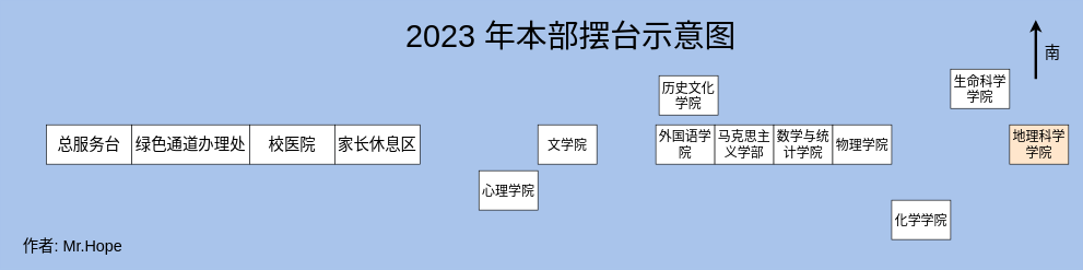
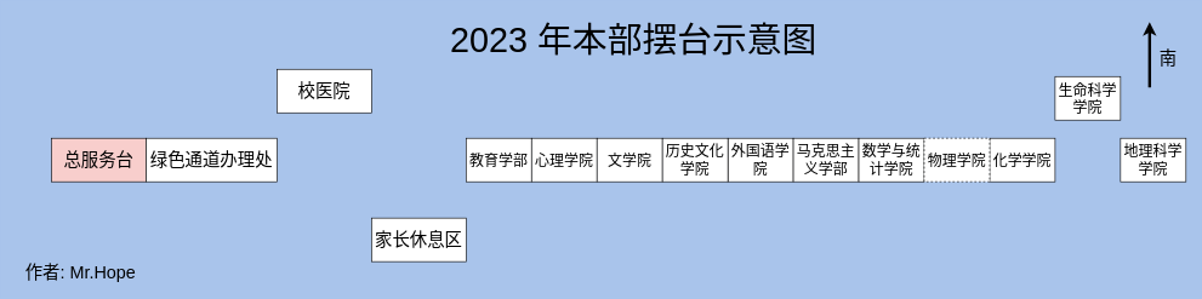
- <mxCell id="18" value="历史文化学院" style="rounded=0;whiteSpace=wrap;html=1;fontSize=20;" vertex="1" parent="1"><mxGeometry x="1005" y="115" width="90" height="60" as="geometry" /></mxCell>
+ <mxCell id="18" value="历史文化学院" style="rounded=0;whiteSpace=wrap;html=1;fontSize=20;" vertex="1" parent="1"><mxGeometry x="910" y="190" width="90" height="60" as="geometry" /></mxCell>
- <mxCell id="10" value="&lt;font style=&quot;font-size: 24px;&quot;&gt;总服务台&lt;/font&gt;" style="rounded=0;whiteSpace=wrap;html=1;fontSize=20;" parent="1" vertex="1"><mxGeometry x="70" y="190" width="130" height="60" as="geometry" /></mxCell>
+ <mxCell id="10" value="&lt;font style=&quot;font-size: 24px;&quot;&gt;总服务台&lt;/font&gt;" style="rounded=0;whiteSpace=wrap;html=1;fontSize=20;fillColor=#f8cecc;" parent="1" vertex="1"><mxGeometry x="70" y="190" width="130" height="60" as="geometry" /></mxCell>
- <mxCell id="16" value="&lt;font style=&quot;font-size: 24px;&quot;&gt;校医院&lt;/font&gt;" style="rounded=0;whiteSpace=wrap;html=1;fontSize=20;" vertex="1" parent="1"><mxGeometry x="380" y="190" width="130" height="60" as="geometry" /></mxCell>
+ <mxCell id="16" value="&lt;font style=&quot;font-size: 24px;&quot;&gt;校医院&lt;/font&gt;" style="rounded=0;whiteSpace=wrap;html=1;fontSize=20;" vertex="1" parent="1"><mxGeometry x="380" y="95" width="130" height="60" as="geometry" /></mxCell>
- <mxCell id="17" value="&lt;span style=&quot;font-size: 24px;&quot;&gt;家长休息区&lt;/span&gt;" style="rounded=0;whiteSpace=wrap;html=1;fontSize=20;" vertex="1" parent="1"><mxGeometry x="510" y="190" width="130" height="60" as="geometry" /></mxCell>
+ <mxCell id="17" value="&lt;span style=&quot;font-size: 24px;&quot;&gt;家长休息区&lt;/span&gt;" style="rounded=0;whiteSpace=wrap;html=1;fontSize=20;" vertex="1" parent="1"><mxGeometry x="510" y="300" width="130" height="60" as="geometry" /></mxCell>
+ <mxCell id="2" value="教育学部" style="rounded=0;whiteSpace=wrap;html=1;fontSize=20;" parent="1" vertex="1"><mxGeometry x="640" y="190" width="90" height="60" as="geometry" /></mxCell>
- <mxCell id="19" value="物理学院" style="rounded=0;whiteSpace=wrap;html=1;fontSize=20;" vertex="1" parent="1"><mxGeometry x="1270" y="190" width="90" height="60" as="geometry" /></mxCell>
+ <mxCell id="19" value="物理学院" style="rounded=0;whiteSpace=wrap;html=1;fontSize=20;dashed=1;" vertex="1" parent="1"><mxGeometry x="1270" y="190" width="90" height="60" as="geometry" /></mxCell>
- <mxCell id="5" value="地理科学学院" style="rounded=0;whiteSpace=wrap;html=1;fontSize=20;fillColor=#ffe6cc;" parent="1" vertex="1"><mxGeometry x="1540" y="190" width="90" height="60" as="geometry" /></mxCell>
+ <mxCell id="5" value="地理科学学院" style="rounded=0;whiteSpace=wrap;html=1;fontSize=20;" parent="1" vertex="1"><mxGeometry x="1540" y="190" width="90" height="60" as="geometry" /></mxCell>
- <mxCell id="3" value="心理学院" style="rounded=0;whiteSpace=wrap;html=1;fontSize=20;" parent="1" vertex="1"><mxGeometry x="730" y="260" width="90" height="60" as="geometry" /></mxCell>
+ <mxCell id="3" value="心理学院" style="rounded=0;whiteSpace=wrap;html=1;fontSize=20;" parent="1" vertex="1"><mxGeometry x="730" y="190" width="90" height="60" as="geometry" /></mxCell>
- <mxCell id="15" value="化学学院" style="rounded=0;whiteSpace=wrap;html=1;fontSize=20;" parent="1" vertex="1"><mxGeometry x="1360" y="305" width="90" height="60" as="geometry" /></mxCell>
+ <mxCell id="15" value="化学学院" style="rounded=0;whiteSpace=wrap;html=1;fontSize=20;" parent="1" vertex="1"><mxGeometry x="1360" y="190" width="90" height="60" as="geometry" /></mxCell>
